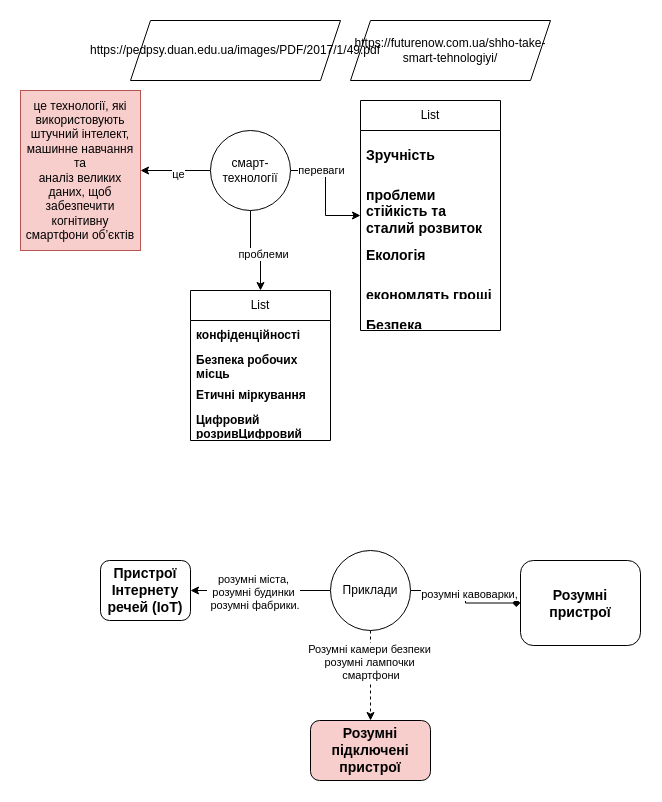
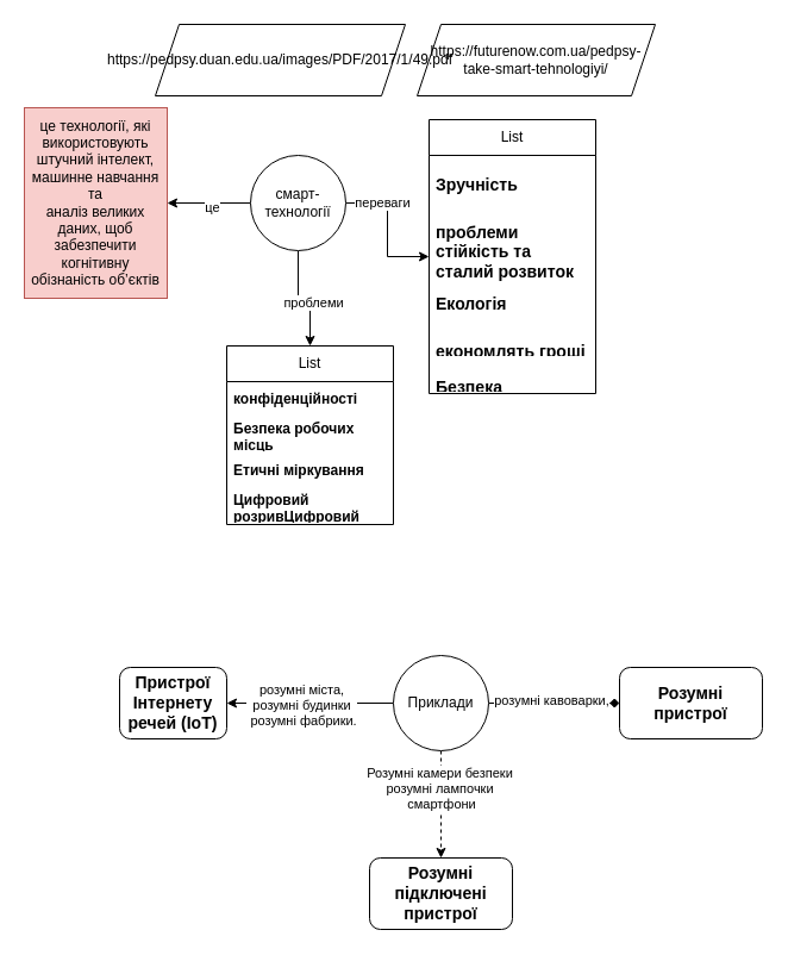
- <mxCell id="26" value="https://futurenow.com.ua/shho-take-smart-tehnologiyi/" style="shape=parallelogram;perimeter=parallelogramPerimeter;whiteSpace=wrap;html=1;fixedSize=1;" parent="1" vertex="1"><mxGeometry x="350" y="20" width="200" height="60" as="geometry" /></mxCell>
+ <mxCell id="26" value="https://futurenow.com.ua/pedpsy-take-smart-tehnologiyi/" style="shape=parallelogram;perimeter=parallelogramPerimeter;whiteSpace=wrap;html=1;fixedSize=1;" parent="1" vertex="1"><mxGeometry x="350" y="20" width="200" height="60" as="geometry" /></mxCell>
- <mxCell id="9" value="це технології, які використовують штучний інтелект, машинне навчання та &#10;аналіз великих даних, щоб забезпечити когнітивну смартфони об’єктів" style="whiteSpace=wrap;html=1;fillColor=#f8cecc;strokeColor=#b85450;" parent="1" vertex="1"><mxGeometry x="20" y="90" width="120" height="160" as="geometry" /></mxCell>
+ <mxCell id="9" value="це технології, які використовують штучний інтелект, машинне навчання та &#10;аналіз великих даних, щоб забезпечити когнітивну обізнаність об’єктів" style="whiteSpace=wrap;html=1;fillColor=#f8cecc;strokeColor=#b85450;" parent="1" vertex="1"><mxGeometry x="20" y="90" width="120" height="160" as="geometry" /></mxCell>
- <mxCell id="19" value="&lt;h3 class=&quot;wp-block-heading&quot;&gt;Розумні пристрої&lt;/h3&gt;" style="rounded=1;whiteSpace=wrap;html=1;" parent="1" vertex="1"><mxGeometry x="520" y="560" width="120" height="85" as="geometry" /></mxCell>
+ <mxCell id="19" value="&lt;h3 class=&quot;wp-block-heading&quot;&gt;Розумні пристрої&lt;/h3&gt;" style="rounded=1;whiteSpace=wrap;html=1;" parent="1" vertex="1"><mxGeometry x="520" y="560" width="120" height="60" as="geometry" /></mxCell>
- <mxCell id="18" value="&lt;h3 class=&quot;wp-block-heading&quot;&gt;Розумні підключені пристрої&lt;/h3&gt;" style="rounded=1;whiteSpace=wrap;html=1;fillColor=#f8cecc;" parent="1" vertex="1"><mxGeometry x="310" y="720" width="120" height="60" as="geometry" /></mxCell>
+ <mxCell id="18" value="&lt;h3 class=&quot;wp-block-heading&quot;&gt;Розумні підключені пристрої&lt;/h3&gt;" style="rounded=1;whiteSpace=wrap;html=1;" parent="1" vertex="1"><mxGeometry x="310" y="720" width="120" height="60" as="geometry" /></mxCell>
